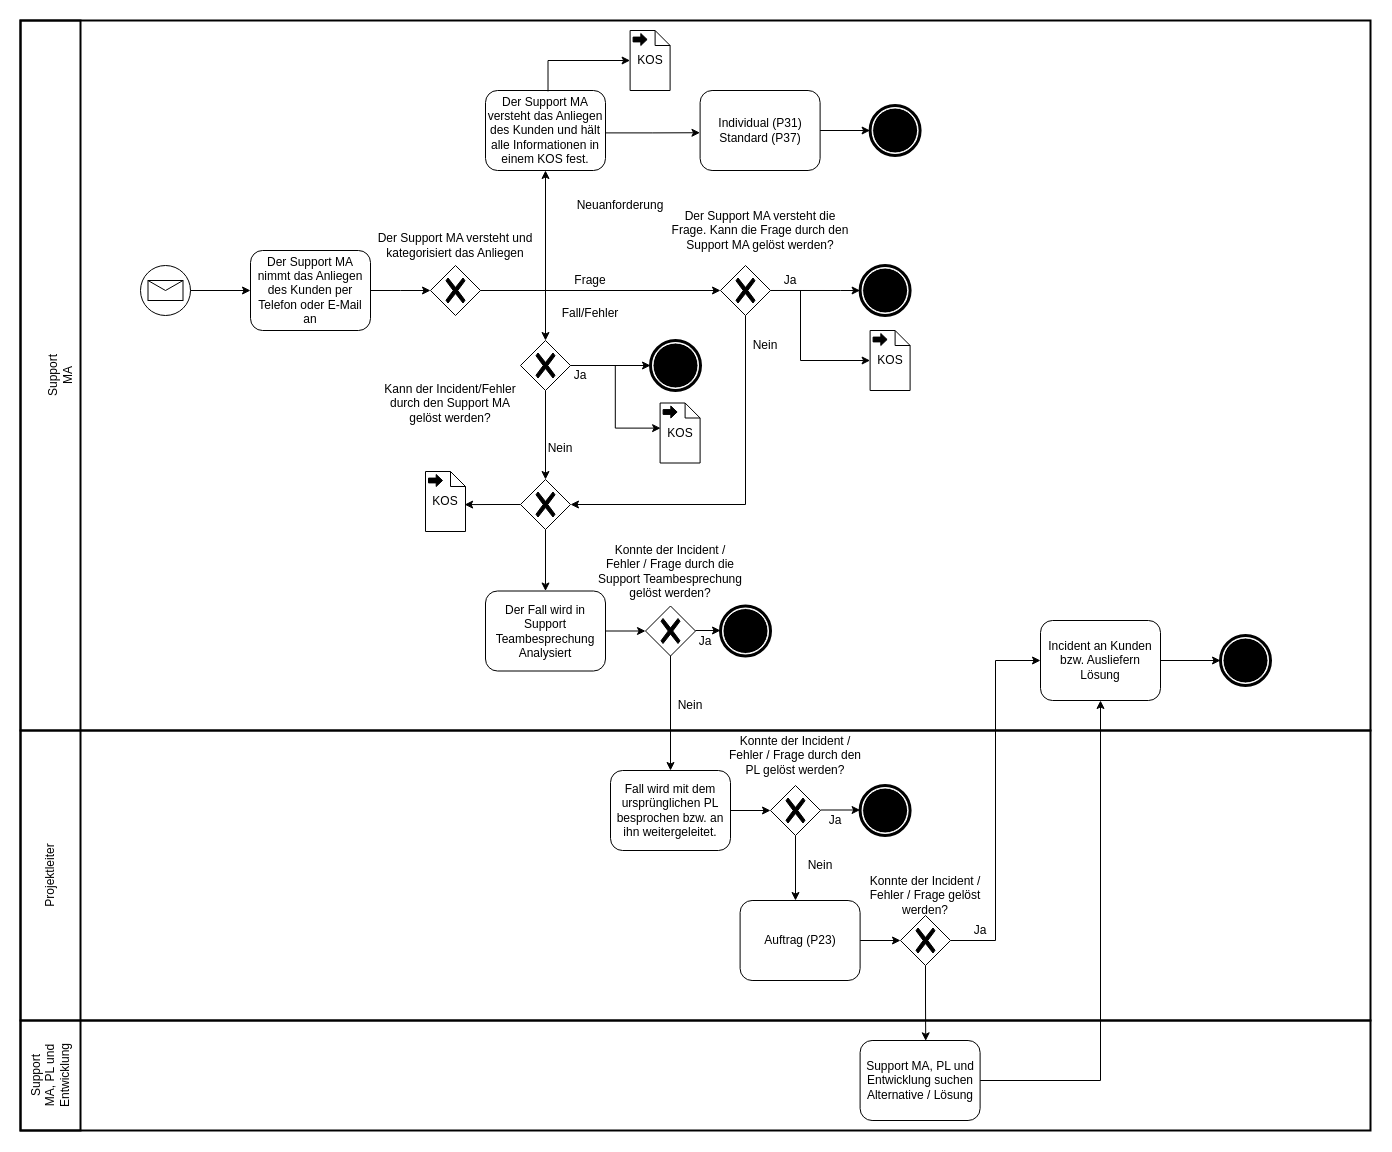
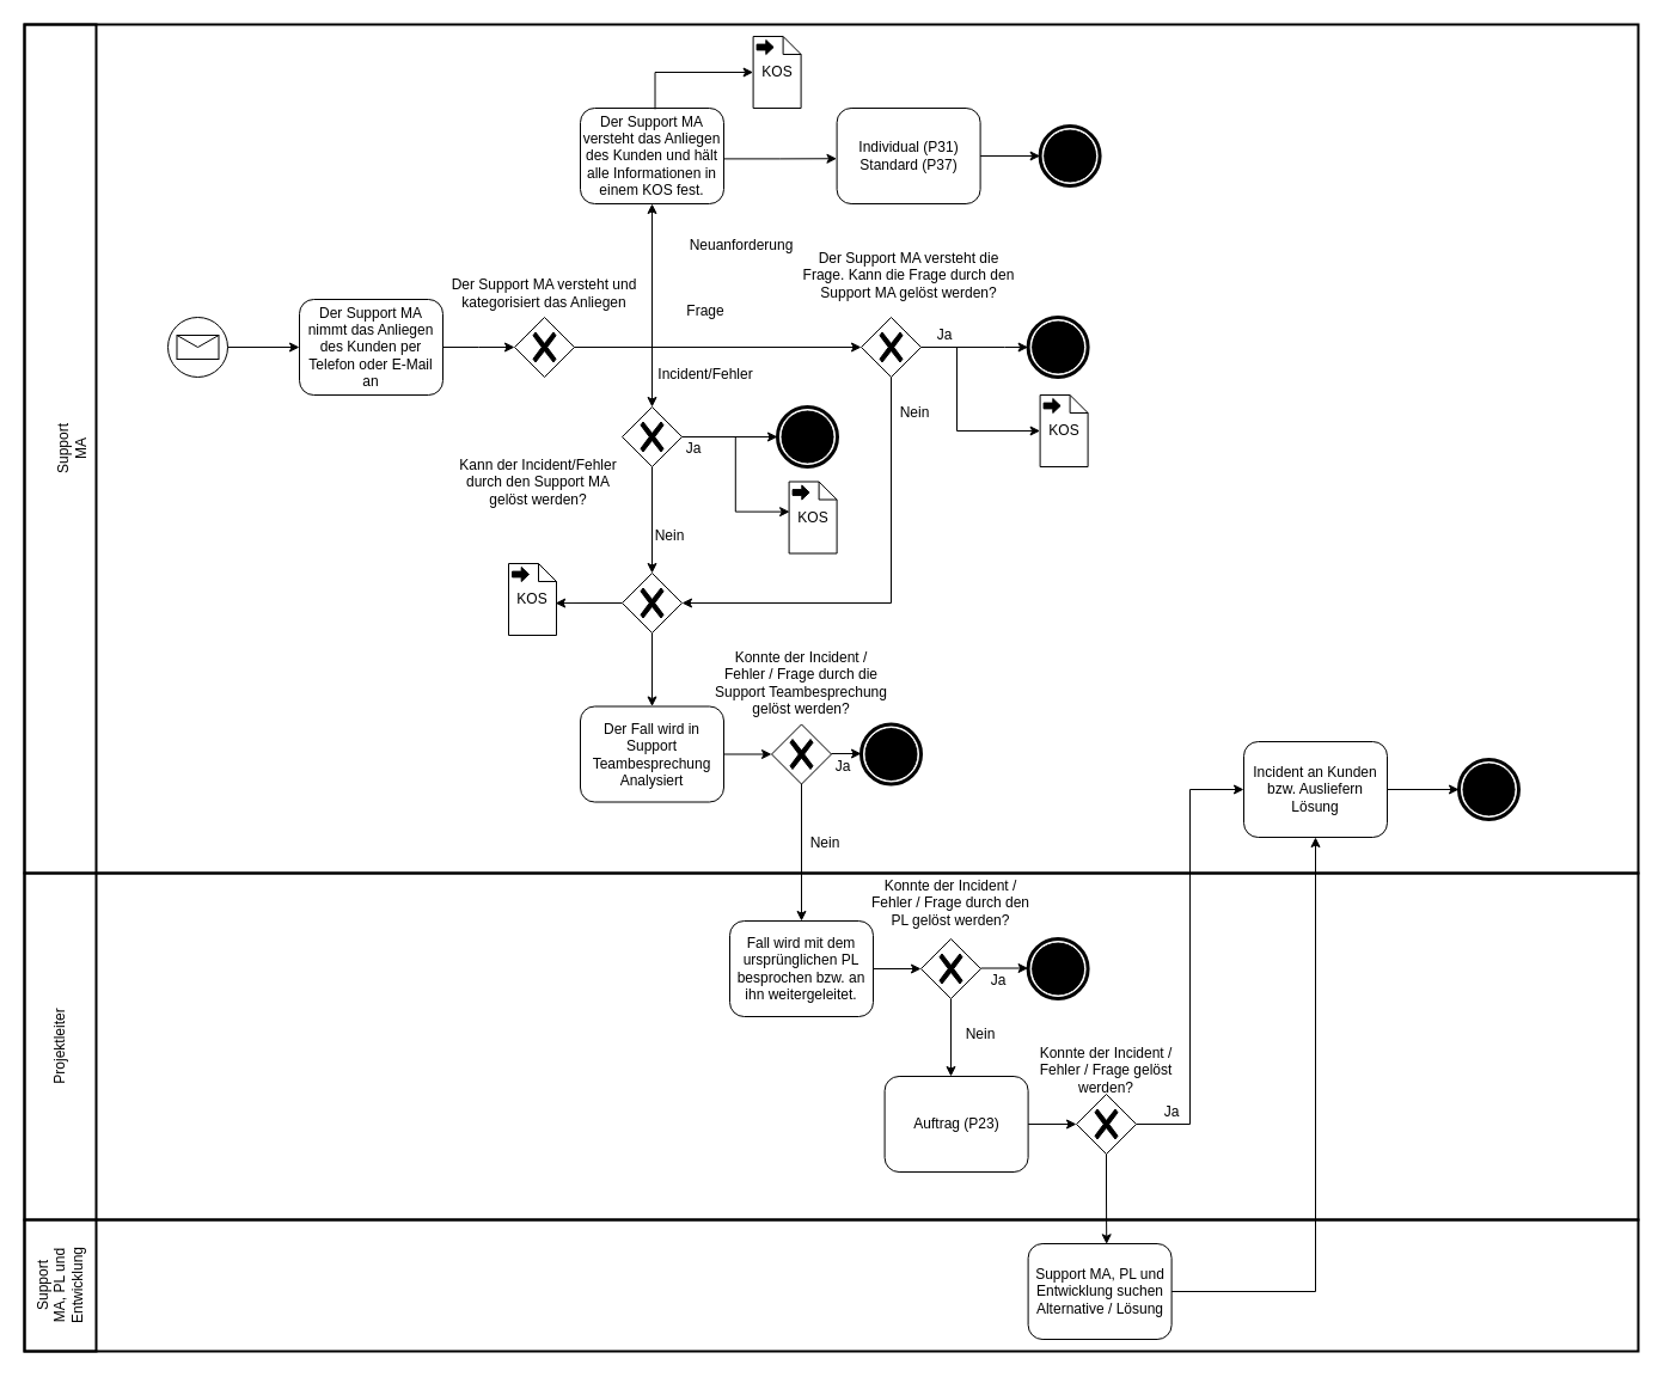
- <mxCell id="28" value="Frage" style="text;html=1;strokeColor=none;fillColor=none;align=center;verticalAlign=middle;whiteSpace=wrap;rounded=0;" parent="1" vertex="1"><mxGeometry x="560" y="265" width="60" height="30" as="geometry" /></mxCell>
+ <mxCell id="28" value="Frage" style="text;html=1;strokeColor=none;fillColor=none;align=center;verticalAlign=middle;whiteSpace=wrap;rounded=0;" parent="1" vertex="1"><mxGeometry x="560" y="245" width="60" height="30" as="geometry" /></mxCell>
- <mxCell id="13" value="Fall/Fehler" style="text;html=1;strokeColor=none;fillColor=none;align=center;verticalAlign=middle;whiteSpace=wrap;rounded=0;" parent="1" vertex="1"><mxGeometry x="540" y="295" width="100" height="35" as="geometry" /></mxCell>
+ <mxCell id="13" value="Incident/Fehler" style="text;html=1;strokeColor=none;fillColor=none;align=center;verticalAlign=middle;whiteSpace=wrap;rounded=0;" parent="1" vertex="1"><mxGeometry x="540" y="295" width="100" height="35" as="geometry" /></mxCell>
